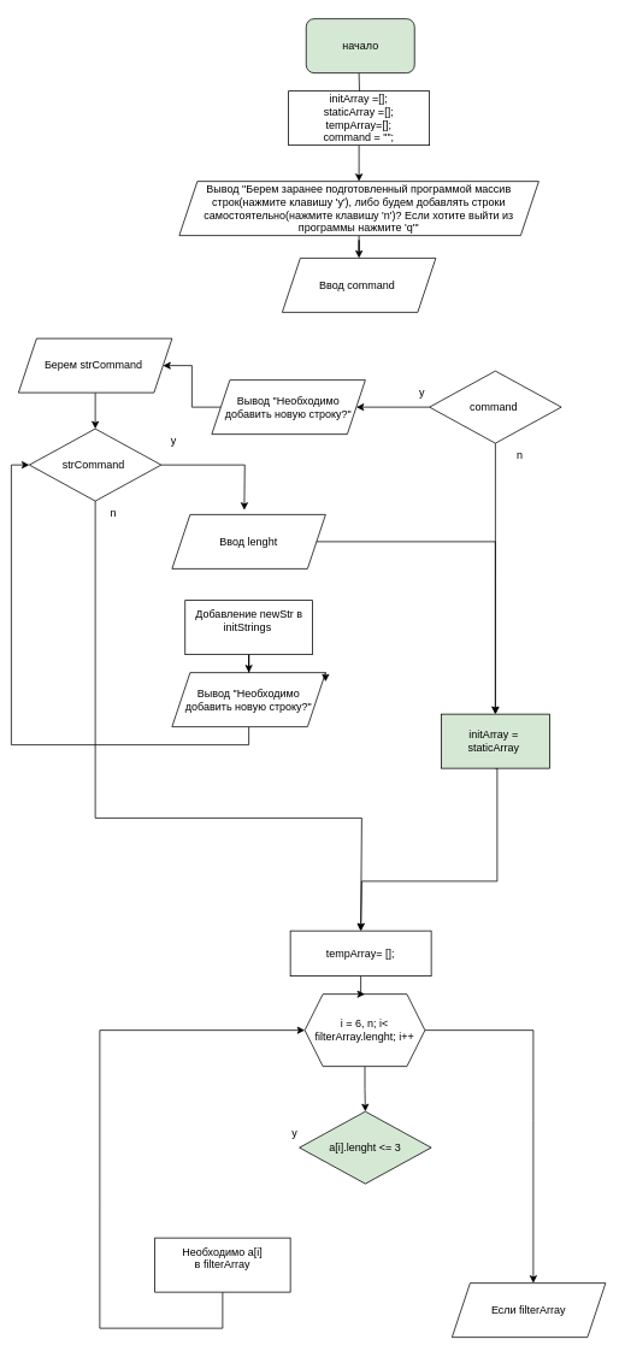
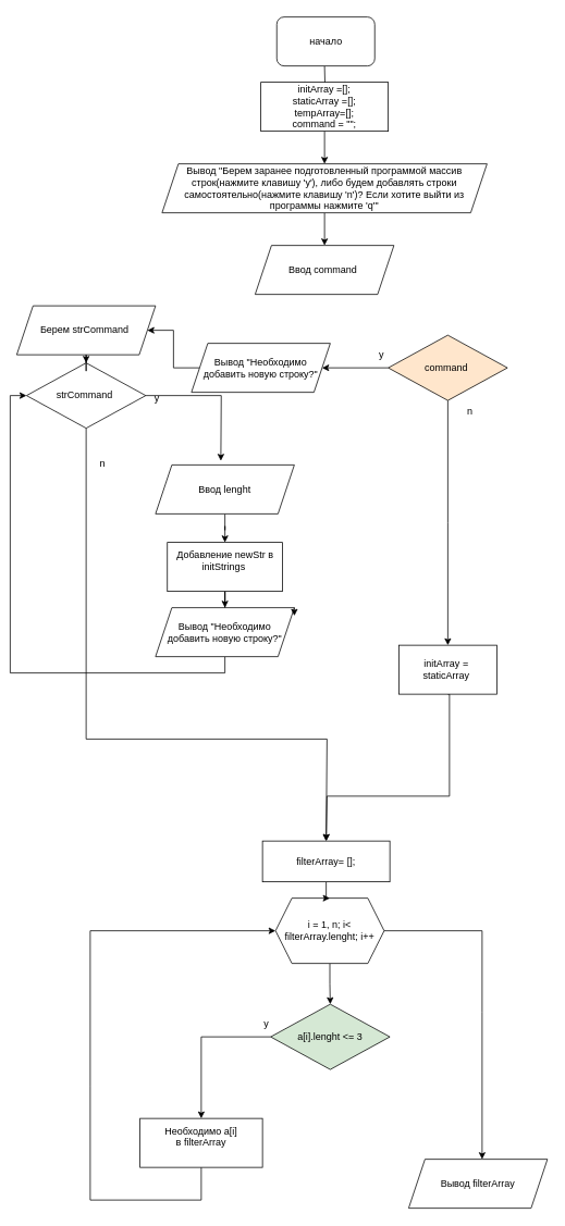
- <mxCell id="40" value="начало" style="rounded=1;whiteSpace=wrap;html=1;fillColor=#d5e8d4;" parent="1" vertex="1"><mxGeometry x="338.5" y="20" width="120" height="60" as="geometry" /></mxCell>
+ <mxCell id="40" value="начало" style="rounded=1;whiteSpace=wrap;html=1;" parent="1" vertex="1"><mxGeometry x="338.5" y="20" width="120" height="60" as="geometry" /></mxCell>
- <mxCell id="6" value="Ввод command&amp;nbsp;" style="shape=parallelogram;perimeter=parallelogramPerimeter;whiteSpace=wrap;html=1;fixedSize=1;" parent="1" vertex="1"><mxGeometry x="312" y="285" width="170" height="60" as="geometry" /></mxCell>
+ <mxCell id="6" value="Ввод command&amp;nbsp;" style="shape=parallelogram;perimeter=parallelogramPerimeter;whiteSpace=wrap;html=1;fixedSize=1;" parent="1" vertex="1"><mxGeometry x="312" y="300" width="170" height="60" as="geometry" /></mxCell>
- <mxCell id="9" value="command&amp;nbsp;" style="rhombus;whiteSpace=wrap;html=1;" parent="1" vertex="1"><mxGeometry x="475" y="410" width="146" height="80" as="geometry" /></mxCell>
+ <mxCell id="9" value="command&amp;nbsp;" style="rhombus;whiteSpace=wrap;html=1;fillColor=#ffe6cc;" parent="1" vertex="1"><mxGeometry x="475" y="410" width="146" height="80" as="geometry" /></mxCell>
- <mxCell id="23" value="strCommand&amp;nbsp;" style="rhombus;whiteSpace=wrap;html=1;" parent="1" vertex="1"><mxGeometry x="32" y="474" width="146" height="80" as="geometry" /></mxCell>
+ <mxCell id="23" value="strCommand&amp;nbsp;" style="rhombus;whiteSpace=wrap;html=1;" parent="1" vertex="1"><mxGeometry x="32" y="444" width="146" height="80" as="geometry" /></mxCell>
- <mxCell id="28" value="" style="edgeStyle=orthogonalEdgeStyle;rounded=0;orthogonalLoop=1;jettySize=auto;html=1;" parent="1" source="29" target="39" edge="1"><mxGeometry relative="1" as="geometry" /></mxCell>
+ <mxCell id="28" value="" style="edgeStyle=orthogonalEdgeStyle;rounded=0;orthogonalLoop=1;jettySize=auto;html=1;" parent="1" source="29" target="4" edge="1"><mxGeometry relative="1" as="geometry" /></mxCell>
- <mxCell id="39" value="initArray&amp;nbsp;=&amp;nbsp; staticArray&amp;nbsp;" style="rounded=0;whiteSpace=wrap;html=1;fillColor=#d5e8d4;" parent="1" vertex="1"><mxGeometry x="488" y="790" width="120" height="60" as="geometry" /></mxCell>
+ <mxCell id="39" value="initArray&amp;nbsp;=&amp;nbsp; staticArray&amp;nbsp;" style="rounded=0;whiteSpace=wrap;html=1;" parent="1" vertex="1"><mxGeometry x="488" y="790" width="120" height="60" as="geometry" /></mxCell>
- <mxCell id="37" value="tempArray= [];" style="rounded=0;whiteSpace=wrap;html=1;" parent="1" vertex="1"><mxGeometry x="321" y="1030" width="156" height="50" as="geometry" /></mxCell>
+ <mxCell id="37" value="filterArray= [];" style="rounded=0;whiteSpace=wrap;html=1;" parent="1" vertex="1"><mxGeometry x="321" y="1030" width="156" height="50" as="geometry" /></mxCell>
- <mxCell id="14" value="i = 6, n; i&amp;lt; filterArray.lenght; i++" style="shape=hexagon;perimeter=hexagonPerimeter2;whiteSpace=wrap;html=1;fixedSize=1;rounded=0;" parent="1" vertex="1"><mxGeometry x="337" y="1100" width="133" height="80" as="geometry" /></mxCell>
+ <mxCell id="14" value="i = 1, n; i&amp;lt; filterArray.lenght; i++" style="shape=hexagon;perimeter=hexagonPerimeter2;whiteSpace=wrap;html=1;fixedSize=1;rounded=0;" parent="1" vertex="1"><mxGeometry x="337" y="1100" width="133" height="80" as="geometry" /></mxCell>
+ <mxCell id="18" value="" style="edgeStyle=orthogonalEdgeStyle;rounded=0;orthogonalLoop=1;jettySize=auto;html=1;exitX=0;exitY=0.5;exitDx=0;exitDy=0;" parent="1" source="19" target="16" edge="1"><mxGeometry relative="1" as="geometry" /></mxCell>
- <mxCell id="38" value="Если filterArray" style="shape=parallelogram;perimeter=parallelogramPerimeter;whiteSpace=wrap;html=1;fixedSize=1;" parent="1" vertex="1"><mxGeometry x="500" y="1420" width="170" height="60" as="geometry" /></mxCell>
+ <mxCell id="38" value="Вывод filterArray" style="shape=parallelogram;perimeter=parallelogramPerimeter;whiteSpace=wrap;html=1;fixedSize=1;" parent="1" vertex="1"><mxGeometry x="500" y="1420" width="170" height="60" as="geometry" /></mxCell>
